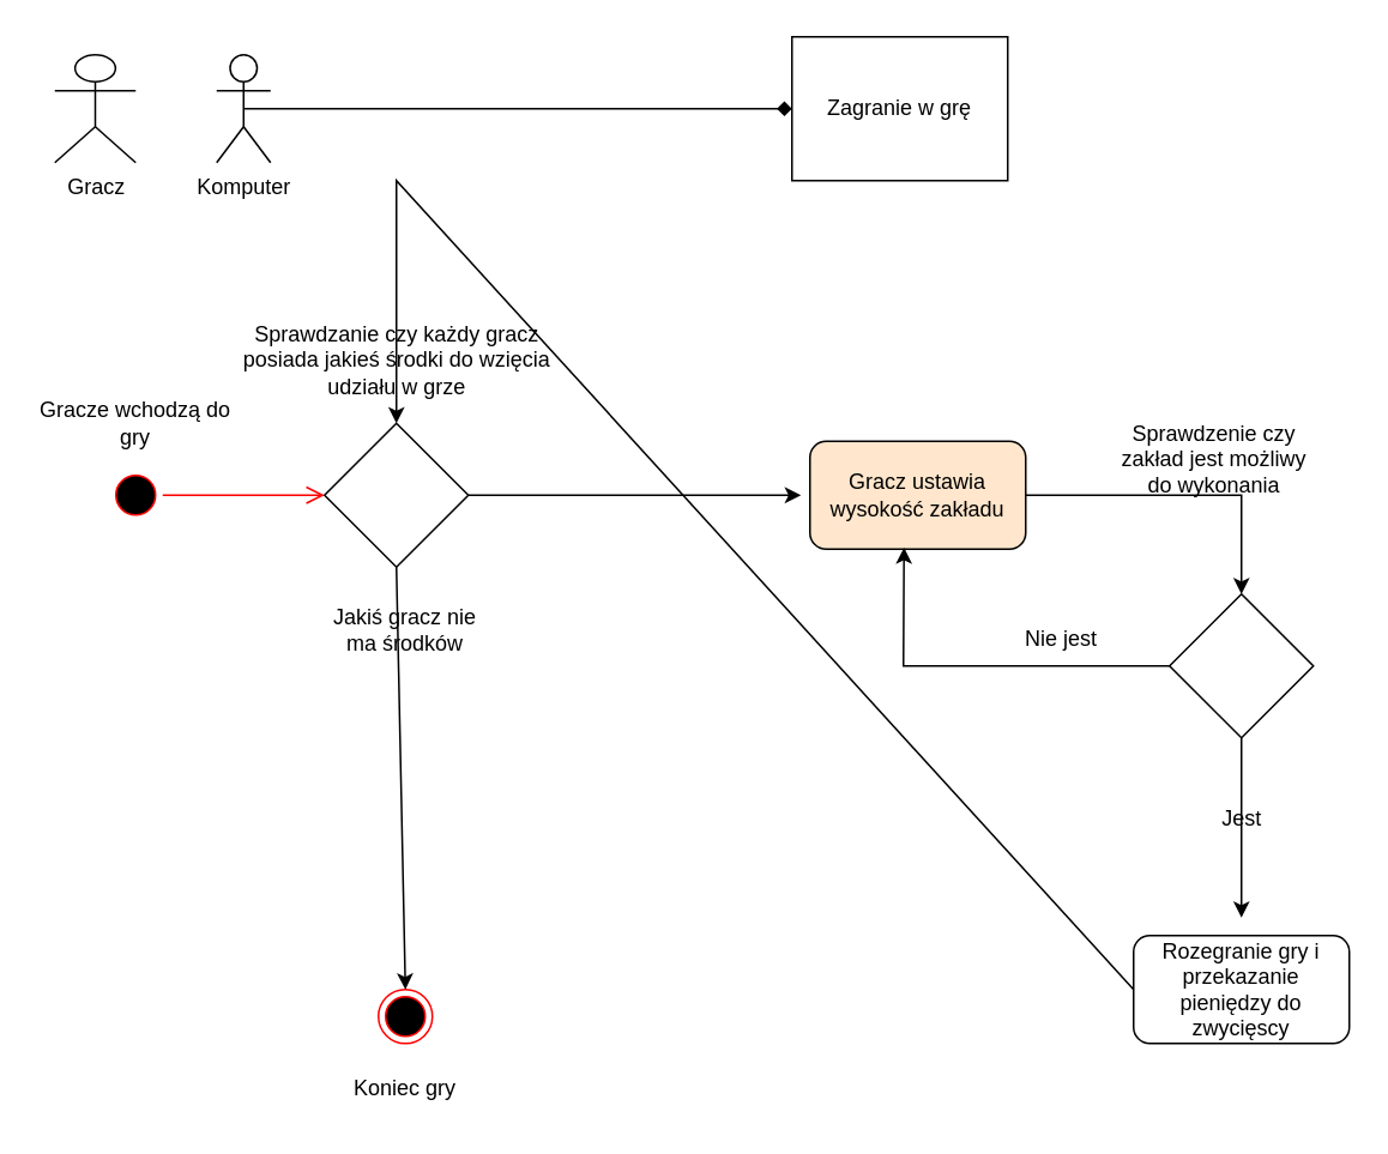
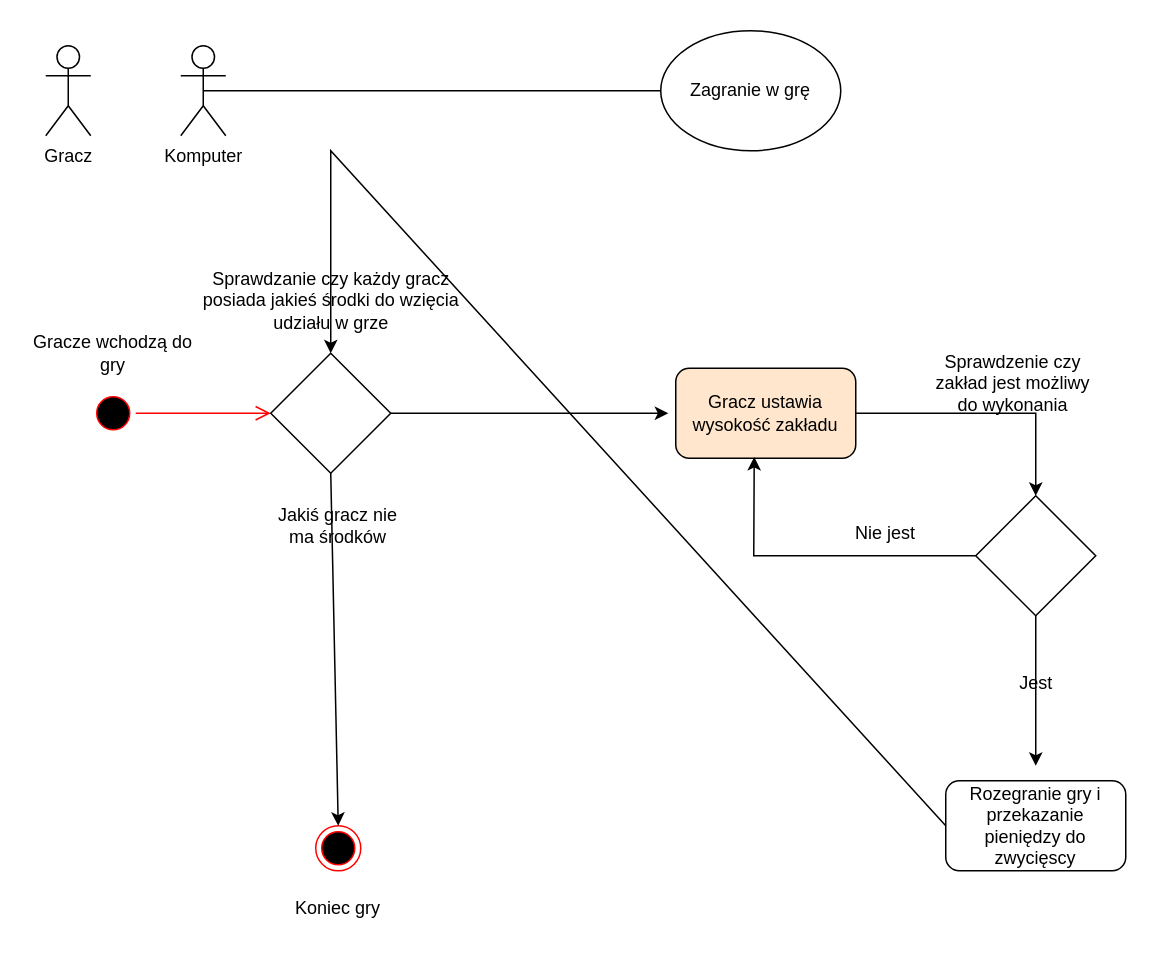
- <mxCell id="2" value="Gracz" style="shape=umlActor;verticalLabelPosition=bottom;verticalAlign=top;html=1;outlineConnect=0;" vertex="1" parent="1"><mxGeometry x="30" y="30" width="45" height="60" as="geometry" /></mxCell>
+ <mxCell id="2" value="Gracz" style="shape=umlActor;verticalLabelPosition=bottom;verticalAlign=top;html=1;outlineConnect=0;" vertex="1" parent="1"><mxGeometry x="30" y="30" width="30" height="60" as="geometry" /></mxCell>
- <mxCell id="16" value="" style="endArrow=diamond;html=1;rounded=0;fontColor=default;entryX=0;entryY=0.5;entryDx=0;entryDy=0;exitX=0.5;exitY=0.5;exitDx=0;exitDy=0;exitPerimeter=0;" edge="1" parent="1" source="4" target="3"><mxGeometry width="50" height="50" relative="1" as="geometry"><mxPoint x="220" y="40" as="sourcePoint" /><mxPoint x="270" y="-10" as="targetPoint" /></mxGeometry></mxCell>
+ <mxCell id="16" value="" style="endArrow=none;html=1;rounded=0;fontColor=default;entryX=0;entryY=0.5;entryDx=0;entryDy=0;exitX=0.5;exitY=0.5;exitDx=0;exitDy=0;exitPerimeter=0;" edge="1" parent="1" source="4" target="3"><mxGeometry width="50" height="50" relative="1" as="geometry"><mxPoint x="220" y="40" as="sourcePoint" /><mxPoint x="270" y="-10" as="targetPoint" /></mxGeometry></mxCell>
- <mxCell id="3" value="Zagranie w grę" style="whiteSpace=wrap;html=1;rounded=0;" vertex="1" parent="1"><mxGeometry x="440" y="20" width="120" height="80" as="geometry" /></mxCell>
+ <mxCell id="3" value="Zagranie w grę" style="ellipse;whiteSpace=wrap;html=1;" vertex="1" parent="1"><mxGeometry x="440" y="20" width="120" height="80" as="geometry" /></mxCell>
